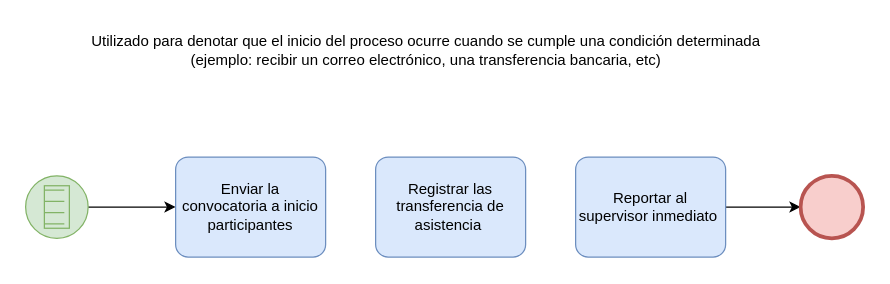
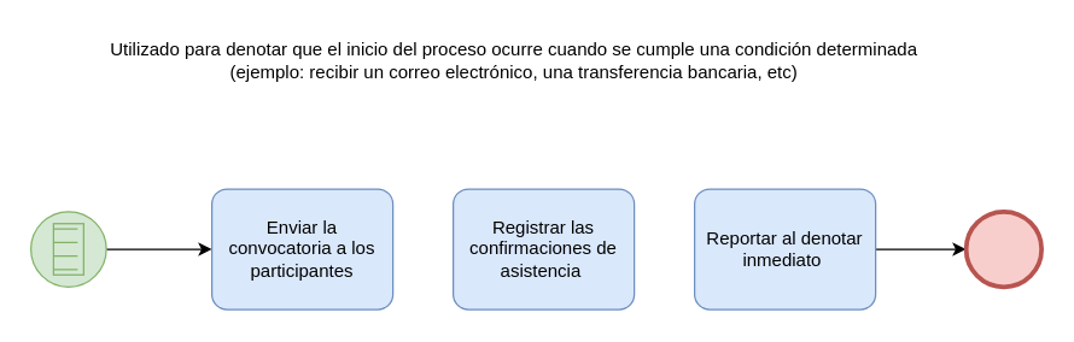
- <mxCell id="5" value="Enviar la convocatoria a inicio participantes" style="points=[[0.25,0,0],[0.5,0,0],[0.75,0,0],[1,0.25,0],[1,0.5,0],[1,0.75,0],[0.75,1,0],[0.5,1,0],[0.25,1,0],[0,0.75,0],[0,0.5,0],[0,0.25,0]];shape=mxgraph.bpmn.task;whiteSpace=wrap;rectStyle=rounded;size=10;html=1;taskMarker=abstract;fillColor=#dae8fc;strokeColor=#6c8ebf;" vertex="1" parent="1"><mxGeometry x="140" y="125" width="120" height="80" as="geometry" /></mxCell>
+ <mxCell id="5" value="Enviar la convocatoria a los participantes" style="points=[[0.25,0,0],[0.5,0,0],[0.75,0,0],[1,0.25,0],[1,0.5,0],[1,0.75,0],[0.75,1,0],[0.5,1,0],[0.25,1,0],[0,0.75,0],[0,0.5,0],[0,0.25,0]];shape=mxgraph.bpmn.task;whiteSpace=wrap;rectStyle=rounded;size=10;html=1;taskMarker=abstract;fillColor=#dae8fc;strokeColor=#6c8ebf;" vertex="1" parent="1"><mxGeometry x="140" y="125" width="120" height="80" as="geometry" /></mxCell>
- <mxCell id="6" value="Registrar las transferencia de asistencia&amp;nbsp;" style="points=[[0.25,0,0],[0.5,0,0],[0.75,0,0],[1,0.25,0],[1,0.5,0],[1,0.75,0],[0.75,1,0],[0.5,1,0],[0.25,1,0],[0,0.75,0],[0,0.5,0],[0,0.25,0]];shape=mxgraph.bpmn.task;whiteSpace=wrap;rectStyle=rounded;size=10;html=1;taskMarker=abstract;fillColor=#dae8fc;strokeColor=#6c8ebf;" vertex="1" parent="1"><mxGeometry x="300" y="125" width="120" height="80" as="geometry" /></mxCell>
+ <mxCell id="6" value="Registrar las confirmaciones de asistencia&amp;nbsp;" style="points=[[0.25,0,0],[0.5,0,0],[0.75,0,0],[1,0.25,0],[1,0.5,0],[1,0.75,0],[0.75,1,0],[0.5,1,0],[0.25,1,0],[0,0.75,0],[0,0.5,0],[0,0.25,0]];shape=mxgraph.bpmn.task;whiteSpace=wrap;rectStyle=rounded;size=10;html=1;taskMarker=abstract;fillColor=#dae8fc;strokeColor=#6c8ebf;" vertex="1" parent="1"><mxGeometry x="300" y="125" width="120" height="80" as="geometry" /></mxCell>
- <mxCell id="8" value="Reportar al supervisor inmediato&amp;nbsp;" style="points=[[0.25,0,0],[0.5,0,0],[0.75,0,0],[1,0.25,0],[1,0.5,0],[1,0.75,0],[0.75,1,0],[0.5,1,0],[0.25,1,0],[0,0.75,0],[0,0.5,0],[0,0.25,0]];shape=mxgraph.bpmn.task;whiteSpace=wrap;rectStyle=rounded;size=10;html=1;taskMarker=abstract;fillColor=#dae8fc;strokeColor=#6c8ebf;" vertex="1" parent="1"><mxGeometry x="460" y="125" width="120" height="80" as="geometry" /></mxCell>
+ <mxCell id="8" value="Reportar al denotar inmediato&amp;nbsp;" style="points=[[0.25,0,0],[0.5,0,0],[0.75,0,0],[1,0.25,0],[1,0.5,0],[1,0.75,0],[0.75,1,0],[0.5,1,0],[0.25,1,0],[0,0.75,0],[0,0.5,0],[0,0.25,0]];shape=mxgraph.bpmn.task;whiteSpace=wrap;rectStyle=rounded;size=10;html=1;taskMarker=abstract;fillColor=#dae8fc;strokeColor=#6c8ebf;" vertex="1" parent="1"><mxGeometry x="460" y="125" width="120" height="80" as="geometry" /></mxCell>
